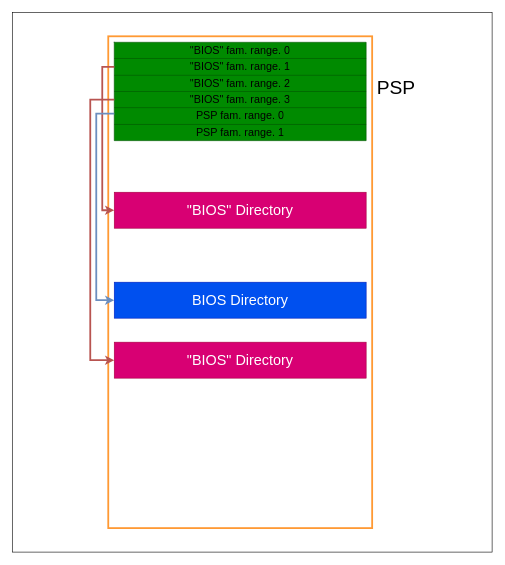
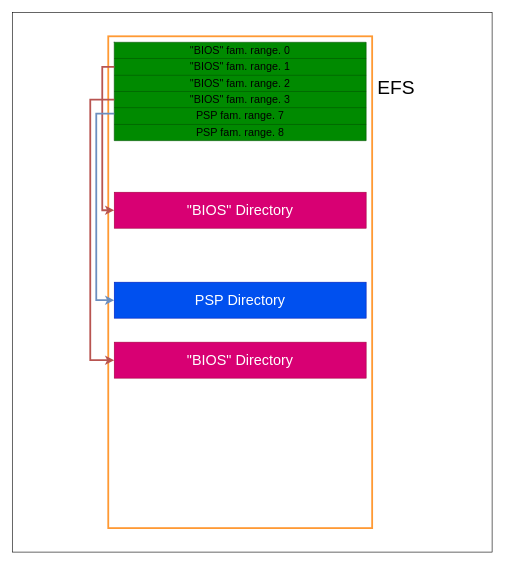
- <mxCell id="21" value="PSP" style="text;html=1;align=center;verticalAlign=middle;whiteSpace=wrap;rounded=0;fontSize=32;" parent="1" vertex="1"><mxGeometry x="630" y="130" width="60" height="30" as="geometry" /></mxCell>
+ <mxCell id="21" value="EFS" style="text;html=1;align=center;verticalAlign=middle;whiteSpace=wrap;rounded=0;fontSize=32;" parent="1" vertex="1"><mxGeometry x="630" y="130" width="60" height="30" as="geometry" /></mxCell>
- <mxCell id="14" value="PSP fam. range. 0" style="shape=partialRectangle;html=1;whiteSpace=wrap;connectable=0;strokeColor=inherit;overflow=hidden;fillColor=none;top=0;left=0;bottom=0;right=0;pointerEvents=1;fontSize=18;" parent="13" vertex="1"><mxGeometry width="420" height="28" as="geometry"><mxRectangle width="420" height="28" as="alternateBounds" /></mxGeometry></mxCell>
+ <mxCell id="14" value="PSP fam. range. 7" style="shape=partialRectangle;html=1;whiteSpace=wrap;connectable=0;strokeColor=inherit;overflow=hidden;fillColor=none;top=0;left=0;bottom=0;right=0;pointerEvents=1;fontSize=18;" parent="13" vertex="1"><mxGeometry width="420" height="28" as="geometry"><mxRectangle width="420" height="28" as="alternateBounds" /></mxGeometry></mxCell>
- <mxCell id="16" value="PSP fam. range. 1" style="shape=partialRectangle;html=1;whiteSpace=wrap;connectable=0;strokeColor=inherit;overflow=hidden;fillColor=none;top=0;left=0;bottom=0;right=0;pointerEvents=1;fontSize=18;" parent="15" vertex="1"><mxGeometry width="420" height="27" as="geometry"><mxRectangle width="420" height="27" as="alternateBounds" /></mxGeometry></mxCell>
+ <mxCell id="16" value="PSP fam. range. 8" style="shape=partialRectangle;html=1;whiteSpace=wrap;connectable=0;strokeColor=inherit;overflow=hidden;fillColor=none;top=0;left=0;bottom=0;right=0;pointerEvents=1;fontSize=18;" parent="15" vertex="1"><mxGeometry width="420" height="27" as="geometry"><mxRectangle width="420" height="27" as="alternateBounds" /></mxGeometry></mxCell>
- <mxCell id="19" value="BIOS Directory" style="rounded=0;whiteSpace=wrap;html=1;fontSize=24;fillColor=#0050ef;fontColor=#ffffff;strokeColor=#001DBC;" parent="1" vertex="1"><mxGeometry x="190" y="470" width="420" height="60" as="geometry" /></mxCell>
+ <mxCell id="19" value="PSP Directory" style="rounded=0;whiteSpace=wrap;html=1;fontSize=24;fillColor=#0050ef;fontColor=#ffffff;strokeColor=#001DBC;" parent="1" vertex="1"><mxGeometry x="190" y="470" width="420" height="60" as="geometry" /></mxCell>
